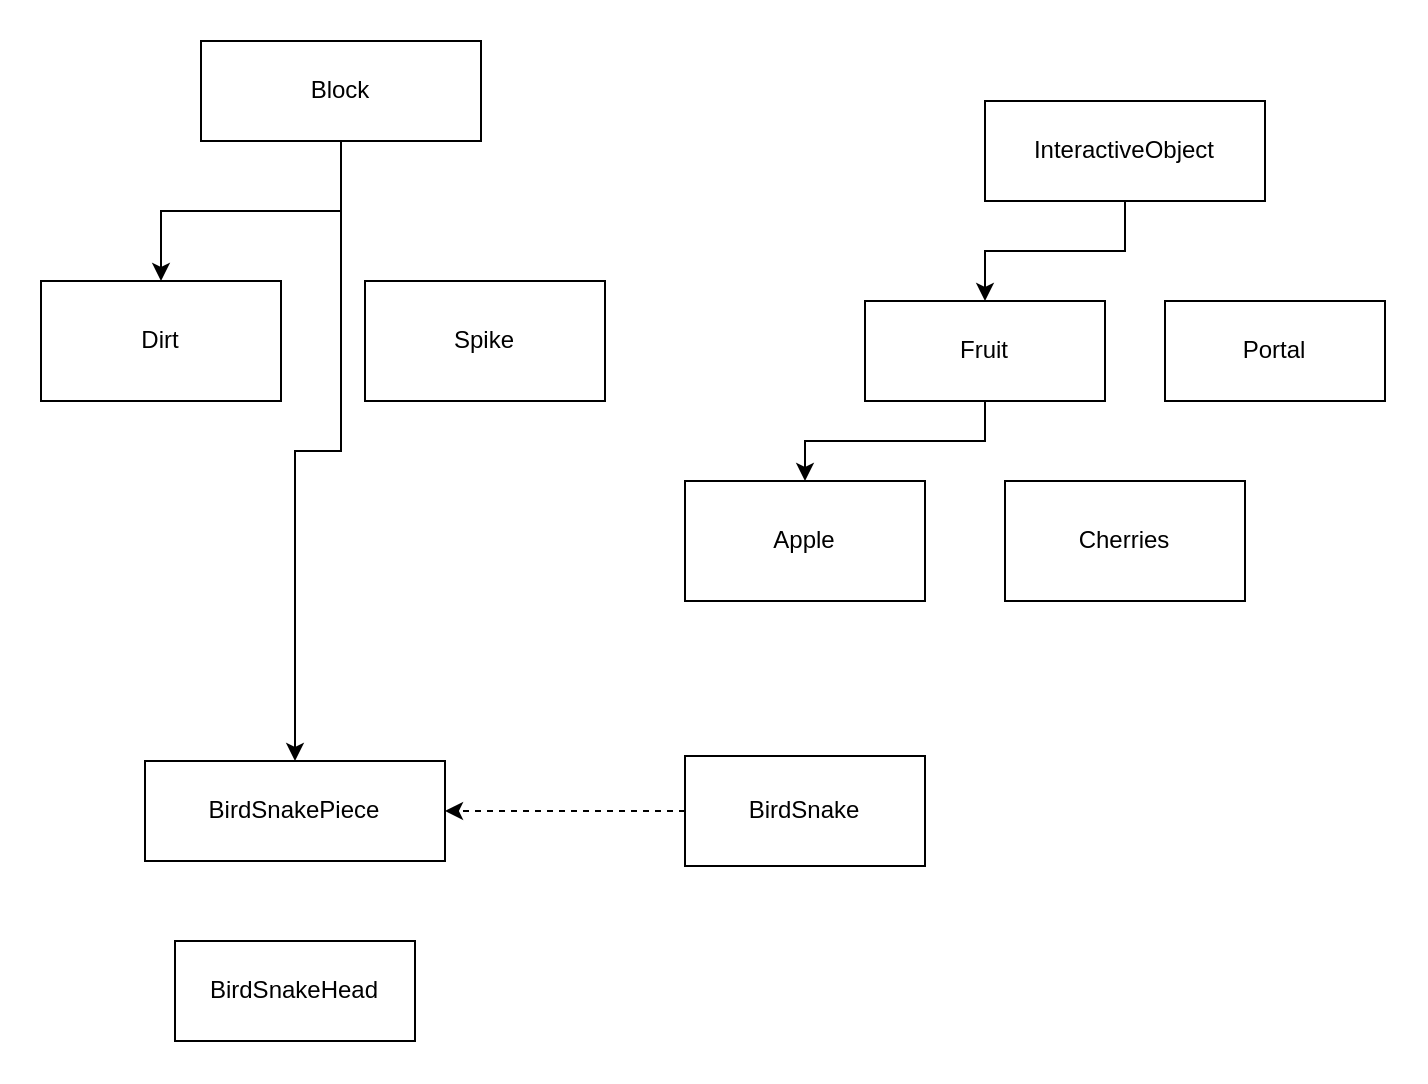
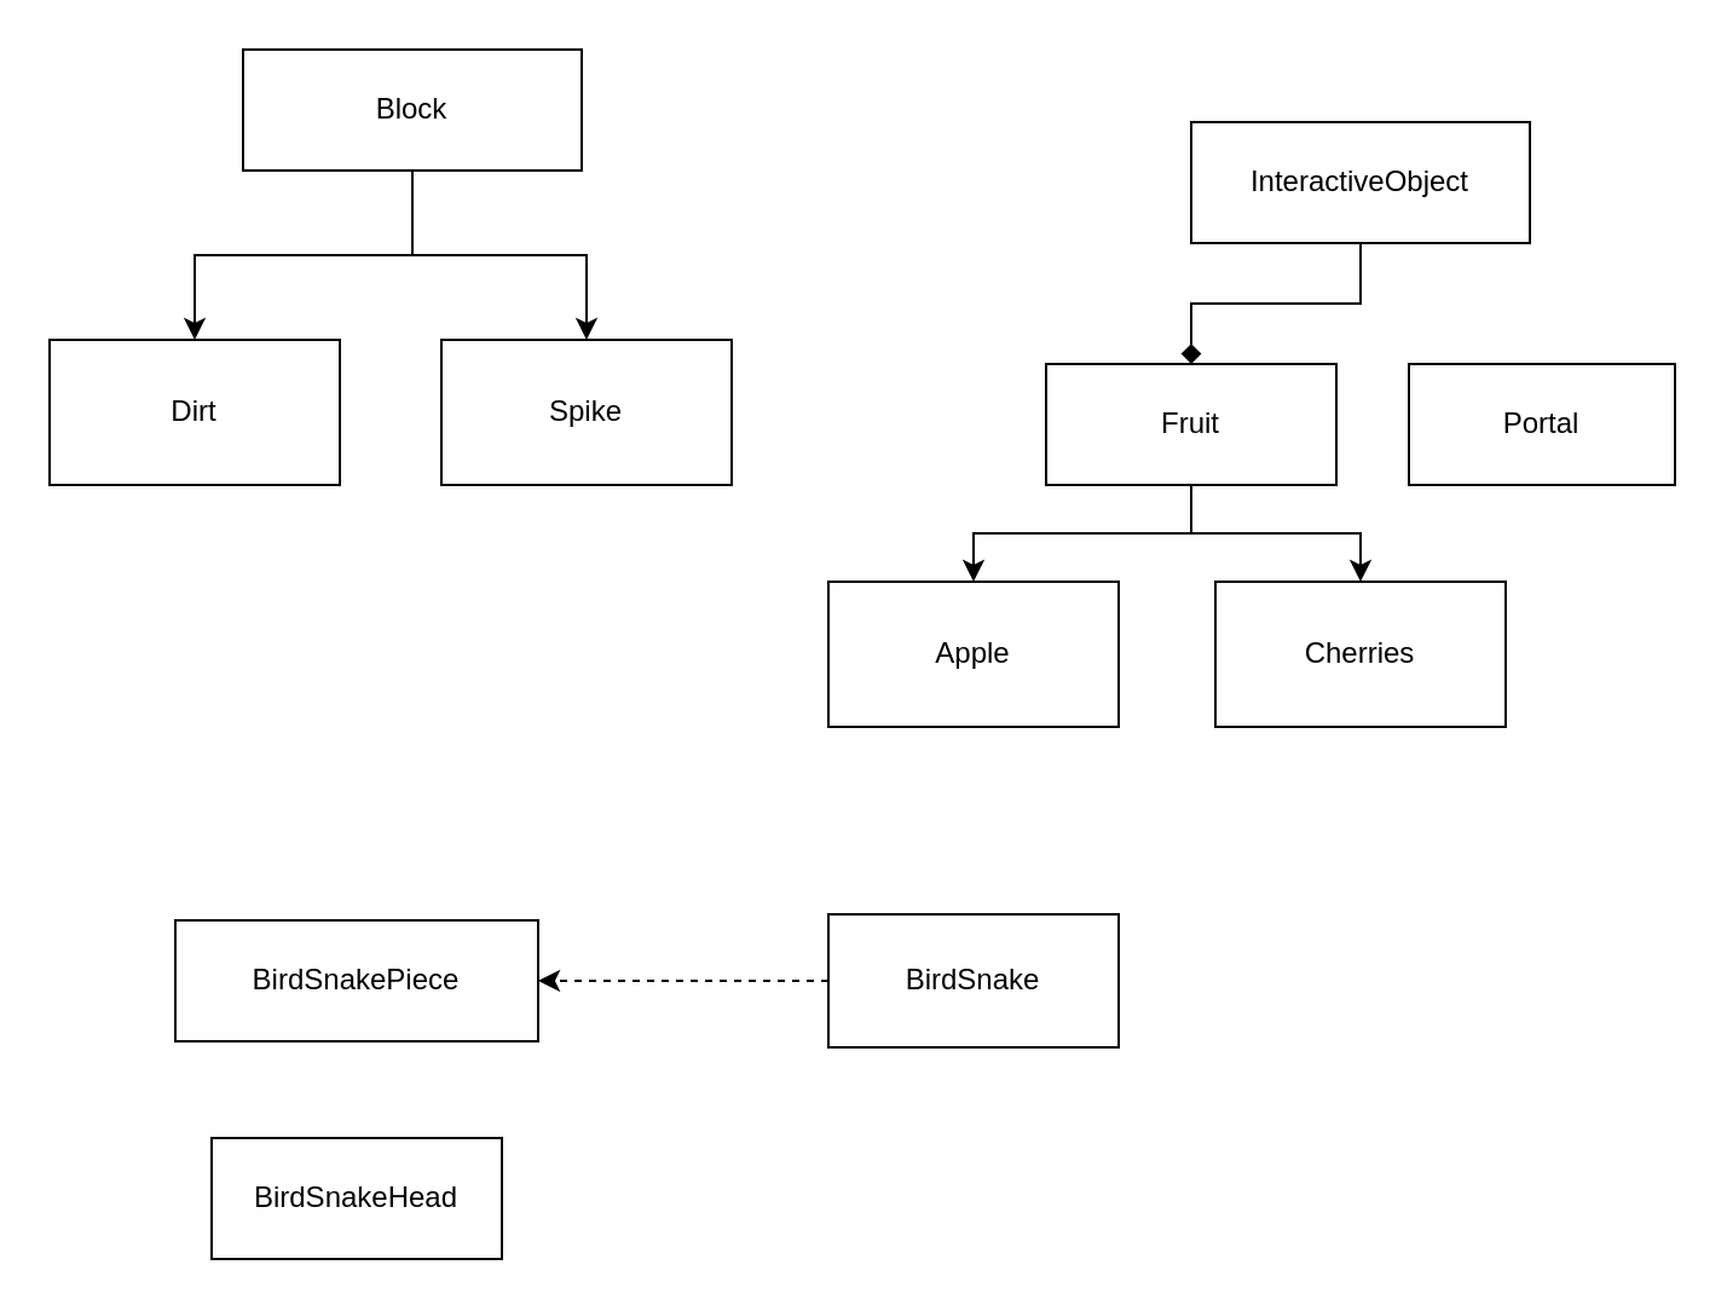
- <mxCell id="6" style="edgeStyle=orthogonalEdgeStyle;rounded=0;orthogonalLoop=1;jettySize=auto;html=1;entryX=0.5;entryY=0;entryDx=0;entryDy=0;" edge="1" parent="1" source="7" target="10"><mxGeometry relative="1" as="geometry"><mxPoint x="492" y="150" as="targetPoint" /></mxGeometry></mxCell>
+ <mxCell id="6" style="edgeStyle=orthogonalEdgeStyle;rounded=0;orthogonalLoop=1;jettySize=auto;html=1;entryX=0.5;entryY=0;entryDx=0;entryDy=0;endArrow=diamond;" edge="1" parent="1" source="7" target="10"><mxGeometry relative="1" as="geometry"><mxPoint x="492" y="150" as="targetPoint" /></mxGeometry></mxCell>
+ <mxCell id="9" style="edgeStyle=orthogonalEdgeStyle;rounded=0;orthogonalLoop=1;jettySize=auto;html=1;" edge="1" parent="1" source="10" target="13"><mxGeometry relative="1" as="geometry" /></mxCell>
- <mxCell id="4" style="edgeStyle=orthogonalEdgeStyle;rounded=0;orthogonalLoop=1;jettySize=auto;html=1;" edge="1" parent="1" source="5" target="2"><mxGeometry relative="1" as="geometry" /></mxCell>
+ <mxCell id="4" style="edgeStyle=orthogonalEdgeStyle;rounded=0;orthogonalLoop=1;jettySize=auto;html=1;entryX=0.5;entryY=0;entryDx=0;entryDy=0;" edge="1" parent="1" source="5" target="15"><mxGeometry relative="1" as="geometry" /></mxCell>
